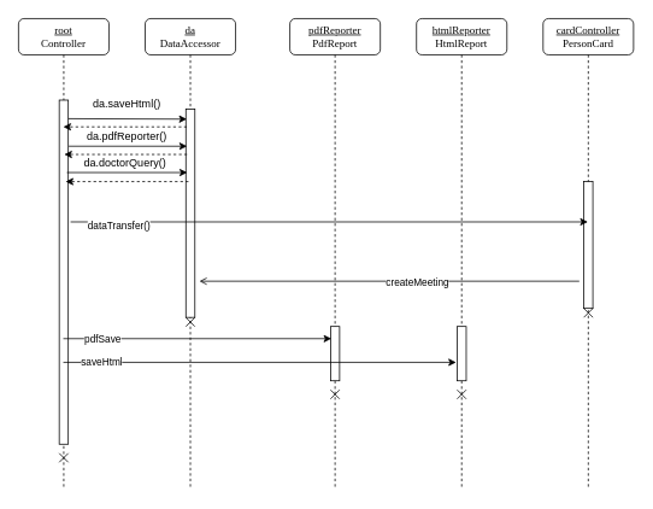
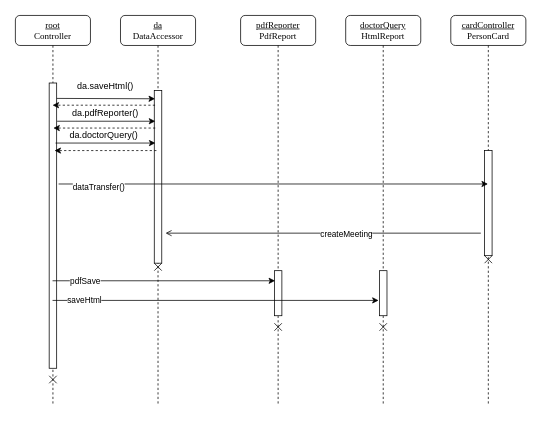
- <mxCell id="12" value="&lt;u&gt;htmlReporter&lt;br&gt;&lt;/u&gt;HtmlReport" style="shape=umlLifeline;perimeter=lifelinePerimeter;whiteSpace=wrap;html=1;container=1;collapsible=0;recursiveResize=0;outlineConnect=0;rounded=1;shadow=0;comic=0;labelBackgroundColor=none;strokeWidth=1;fontFamily=Verdana;fontSize=12;align=center;" parent="1" vertex="1"><mxGeometry x="460" y="20" width="100" height="520" as="geometry" /></mxCell>
+ <mxCell id="12" value="&lt;u&gt;doctorQuery&lt;br&gt;&lt;/u&gt;HtmlReport" style="shape=umlLifeline;perimeter=lifelinePerimeter;whiteSpace=wrap;html=1;container=1;collapsible=0;recursiveResize=0;outlineConnect=0;rounded=1;shadow=0;comic=0;labelBackgroundColor=none;strokeWidth=1;fontFamily=Verdana;fontSize=12;align=center;" parent="1" vertex="1"><mxGeometry x="460" y="20" width="100" height="520" as="geometry" /></mxCell>
